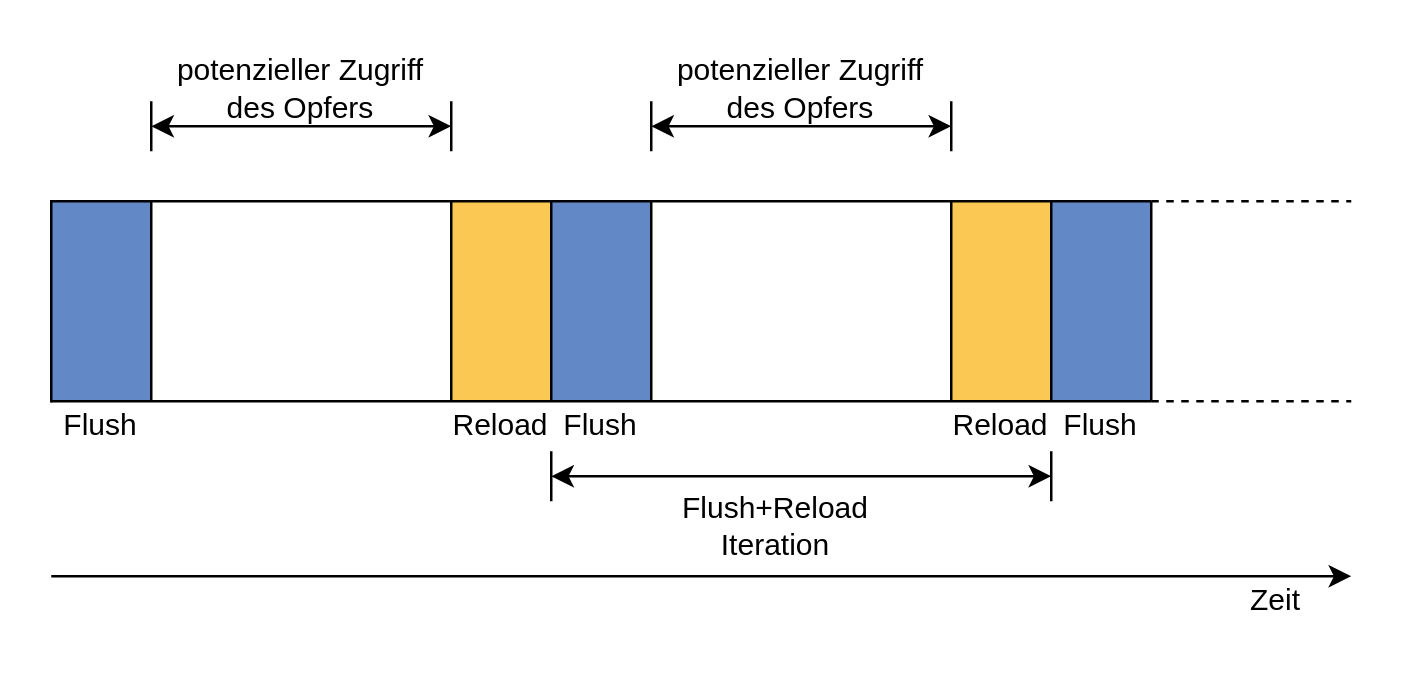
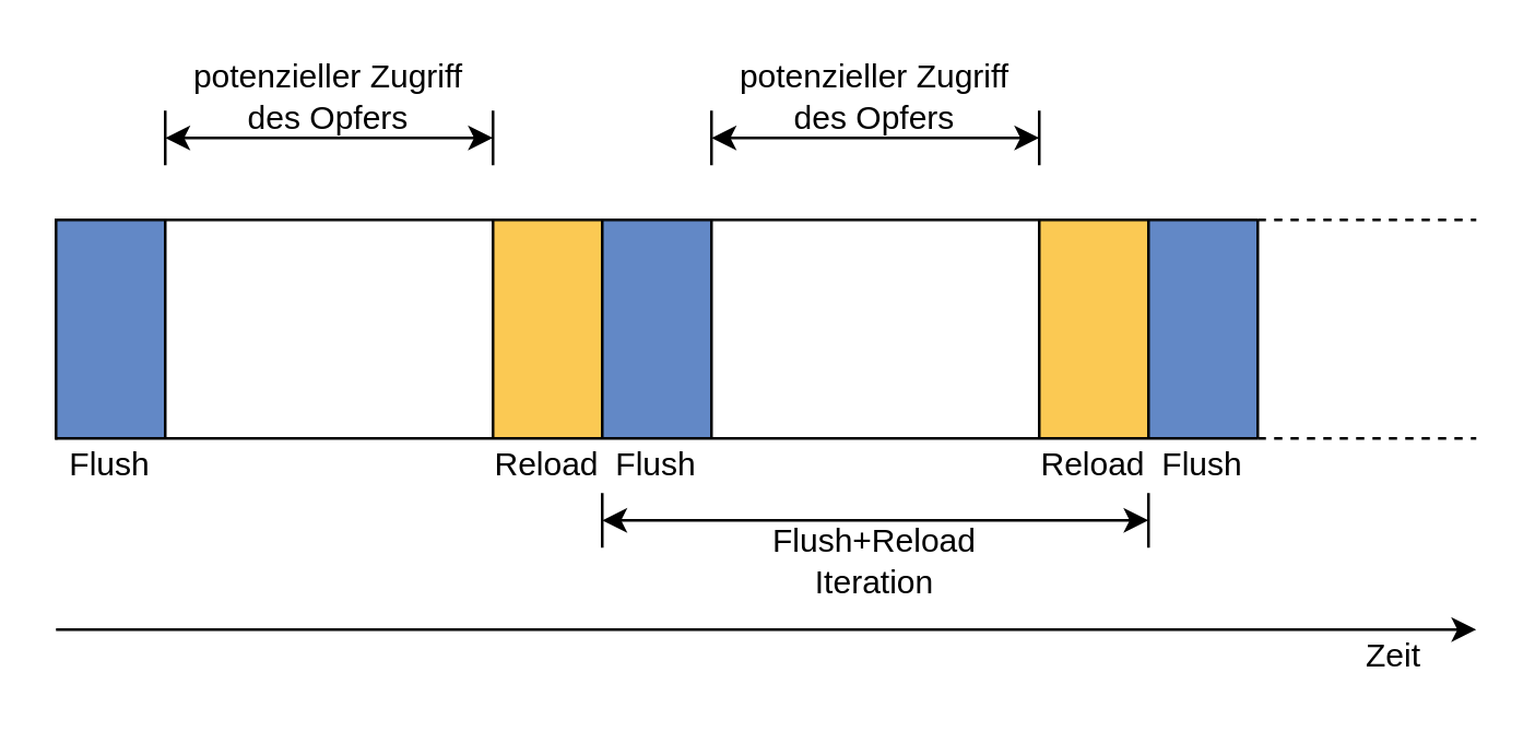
- <mxCell id="23" value="Flush+Reload&lt;br&gt;Iteration" style="text;html=1;strokeColor=none;fillColor=none;align=center;verticalAlign=middle;whiteSpace=wrap;rounded=0;" vertex="1" parent="1"><mxGeometry x="270" y="195" width="80" height="30" as="geometry" /></mxCell>
+ <mxCell id="23" value="Flush+Reload&lt;br&gt;Iteration" style="text;html=1;strokeColor=none;fillColor=none;align=center;verticalAlign=middle;whiteSpace=wrap;rounded=0;" vertex="1" parent="1"><mxGeometry x="280" y="190" width="80" height="30" as="geometry" /></mxCell>
